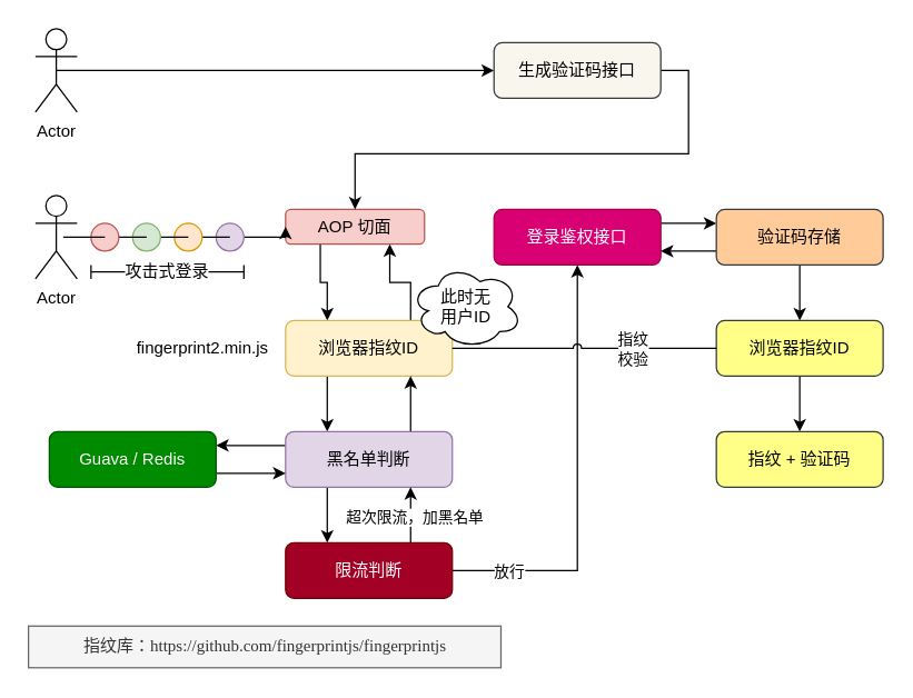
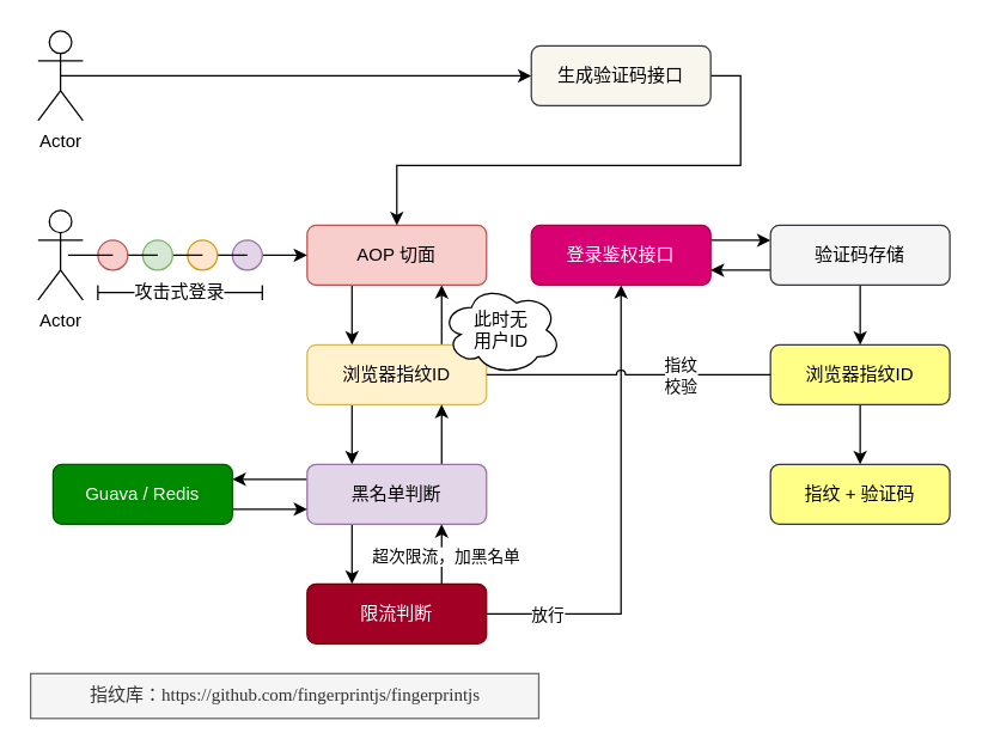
- <mxCell id="4" value="AOP 切面" style="rounded=1;whiteSpace=wrap;html=1;fillColor=#f8cecc;strokeColor=#b85450;" vertex="1" parent="1"><mxGeometry x="205" y="150" width="100" height="25" as="geometry" /></mxCell>
+ <mxCell id="4" value="AOP 切面" style="rounded=1;whiteSpace=wrap;html=1;fillColor=#f8cecc;strokeColor=#b85450;" vertex="1" parent="1"><mxGeometry x="205" y="150" width="120" height="40" as="geometry" /></mxCell>
- <mxCell id="40" value="验证码存储" style="rounded=1;whiteSpace=wrap;html=1;fillColor=#ffcc99;strokeColor=#36393d;" vertex="1" parent="1"><mxGeometry x="515" y="150" width="120" height="40" as="geometry" /></mxCell>
+ <mxCell id="40" value="验证码存储" style="rounded=1;whiteSpace=wrap;html=1;fillColor=#f5f5f5;strokeColor=#36393d;" vertex="1" parent="1"><mxGeometry x="515" y="150" width="120" height="40" as="geometry" /></mxCell>
- <mxCell id="32" value="&lt;span style=&quot;text-align: left;&quot;&gt;fingerprint2.min.js&lt;/span&gt;" style="text;html=1;align=center;verticalAlign=middle;resizable=0;points=[];autosize=1;strokeColor=none;fillColor=none;" vertex="1" parent="1"><mxGeometry x="85" y="235" width="120" height="30" as="geometry" /></mxCell>
